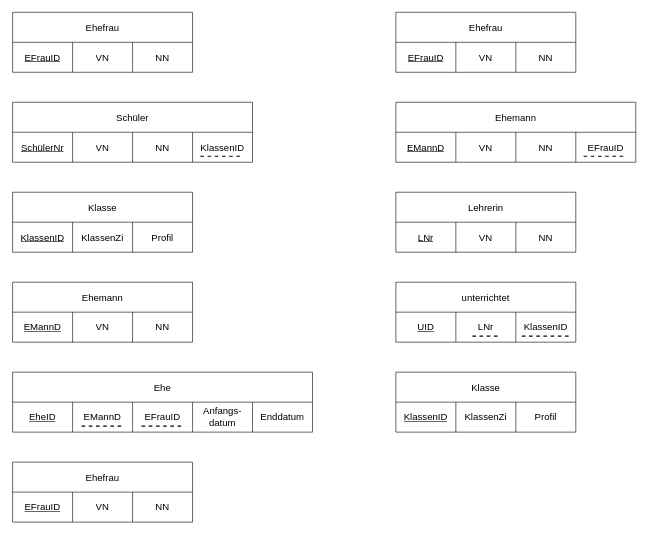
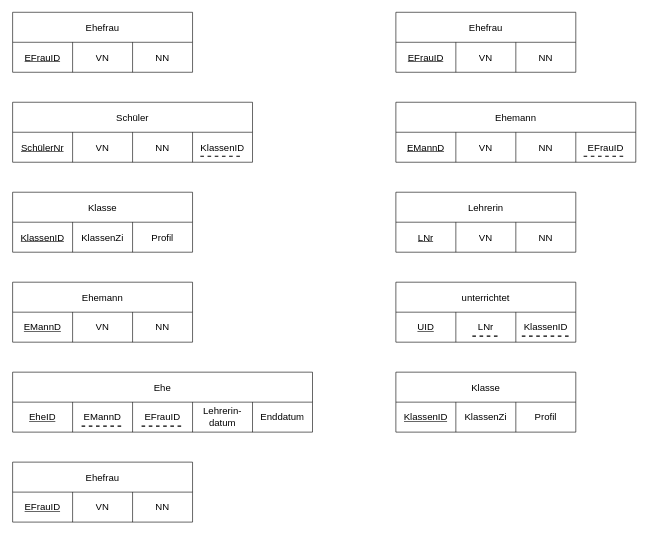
- <mxCell id="66" value="Anfangs-datum" style="shape=partialRectangle;html=1;whiteSpace=wrap;connectable=0;strokeColor=inherit;overflow=hidden;fillColor=none;top=0;left=0;bottom=0;right=0;pointerEvents=1;fontSize=16;" vertex="1" parent="62"><mxGeometry x="300" width="100" height="50" as="geometry"><mxRectangle width="100" height="50" as="alternateBounds" /></mxGeometry></mxCell>
+ <mxCell id="66" value="Lehrerin-datum" style="shape=partialRectangle;html=1;whiteSpace=wrap;connectable=0;strokeColor=inherit;overflow=hidden;fillColor=none;top=0;left=0;bottom=0;right=0;pointerEvents=1;fontSize=16;" vertex="1" parent="62"><mxGeometry x="300" width="100" height="50" as="geometry"><mxRectangle width="100" height="50" as="alternateBounds" /></mxGeometry></mxCell>
